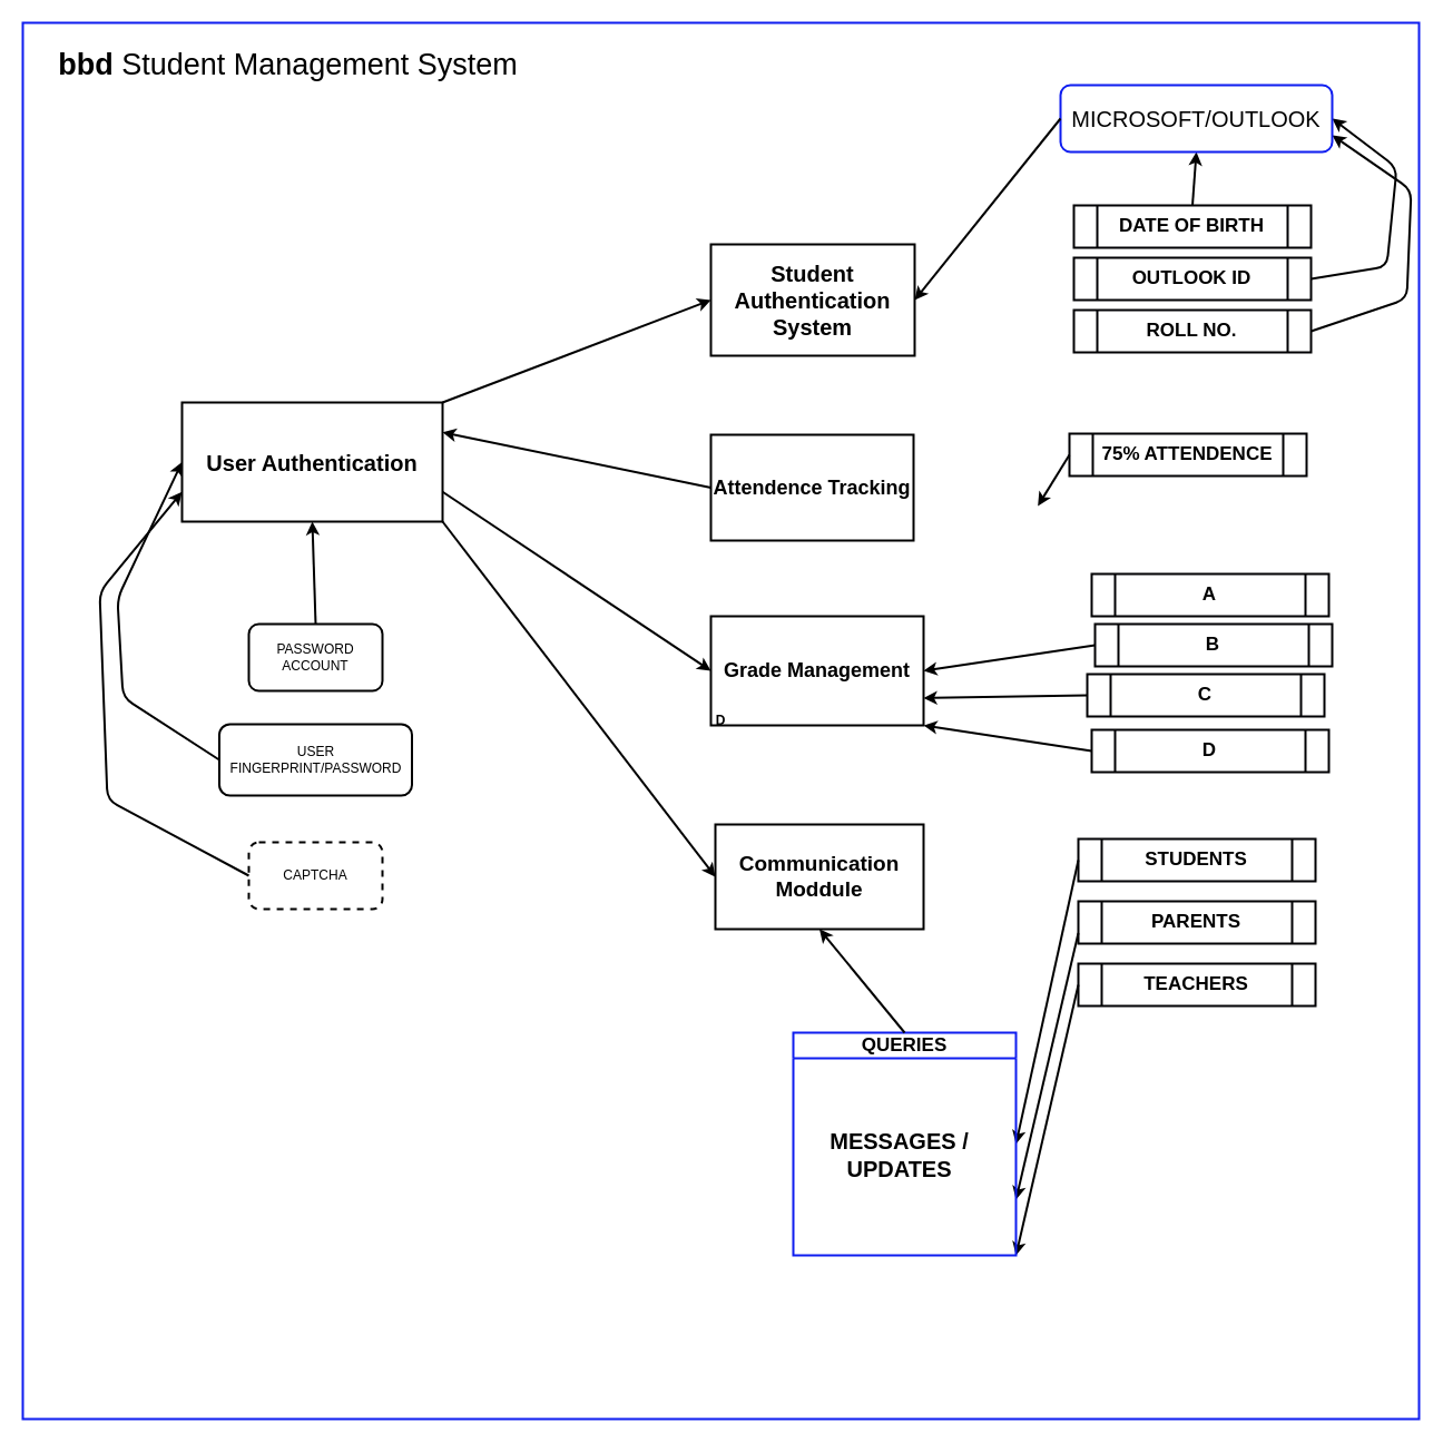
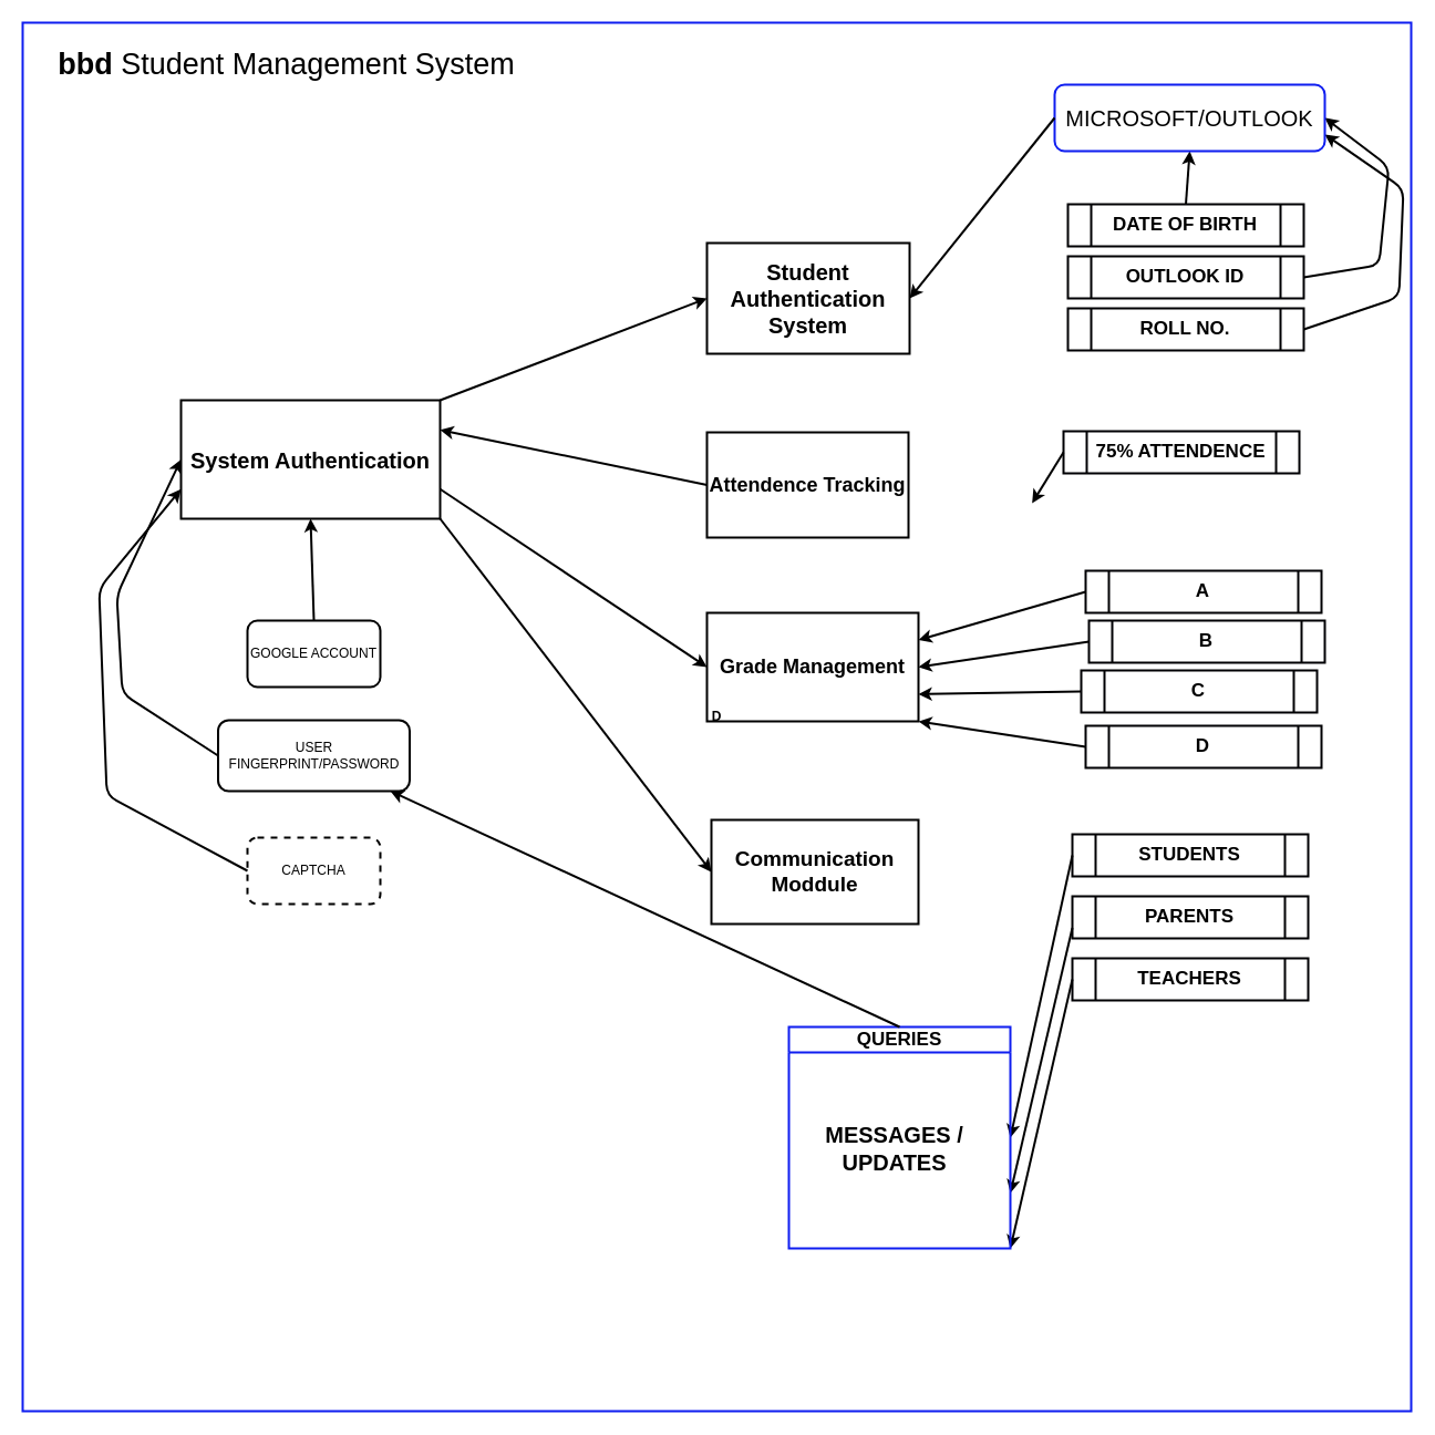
- <mxCell id="25" value="&lt;b&gt;&lt;font style=&quot;font-size: 20px;&quot;&gt;User Authentication&lt;/font&gt;&lt;/b&gt;" style="rounded=0;whiteSpace=wrap;html=1;strokeColor=#000000;strokeWidth=2;fontColor=#000000;fillColor=none;" parent="2" vertex="1"><mxGeometry x="143" y="341" width="234" height="107" as="geometry" /></mxCell>
+ <mxCell id="25" value="&lt;b&gt;&lt;font style=&quot;font-size: 20px;&quot;&gt;System Authentication&lt;/font&gt;&lt;/b&gt;" style="rounded=0;whiteSpace=wrap;html=1;strokeColor=#000000;strokeWidth=2;fontColor=#000000;fillColor=none;" parent="2" vertex="1"><mxGeometry x="143" y="341" width="234" height="107" as="geometry" /></mxCell>
+ <mxCell id="41" style="edgeStyle=none;html=1;exitX=0;exitY=0.5;exitDx=0;exitDy=0;entryX=1;entryY=0.25;entryDx=0;entryDy=0;strokeColor=#000000;strokeWidth=2;fontFamily=Helvetica;fontSize=17;fontColor=#000000;" parent="1" source="13" target="39" edge="1"><mxGeometry relative="1" as="geometry" /></mxCell>
- <mxCell id="26" value="PASSWORD ACCOUNT" style="rounded=1;whiteSpace=wrap;html=1;strokeColor=#000000;strokeWidth=2;fontColor=#000000;fillColor=none;" parent="2" vertex="1"><mxGeometry x="203" y="540" width="120" height="60" as="geometry" /></mxCell>
+ <mxCell id="26" value="GOOGLE ACCOUNT" style="rounded=1;whiteSpace=wrap;html=1;strokeColor=#000000;strokeWidth=2;fontColor=#000000;fillColor=none;" parent="2" vertex="1"><mxGeometry x="203" y="540" width="120" height="60" as="geometry" /></mxCell>
- <mxCell id="45" style="edgeStyle=none;html=1;exitX=0.5;exitY=0;exitDx=0;exitDy=0;entryX=0.5;entryY=1;entryDx=0;entryDy=0;strokeColor=#000000;strokeWidth=2;fontFamily=Helvetica;fontSize=17;fontColor=#000000;" parent="1" source="23" target="40" edge="1"><mxGeometry relative="1" as="geometry" /></mxCell>
+ <mxCell id="45" style="edgeStyle=none;html=1;exitX=0.5;exitY=0;exitDx=0;exitDy=0;strokeColor=#000000;strokeWidth=2;fontFamily=Helvetica;fontSize=17;fontColor=#000000;" parent="1" source="23" target="29" edge="1"><mxGeometry relative="1" as="geometry" /></mxCell>
